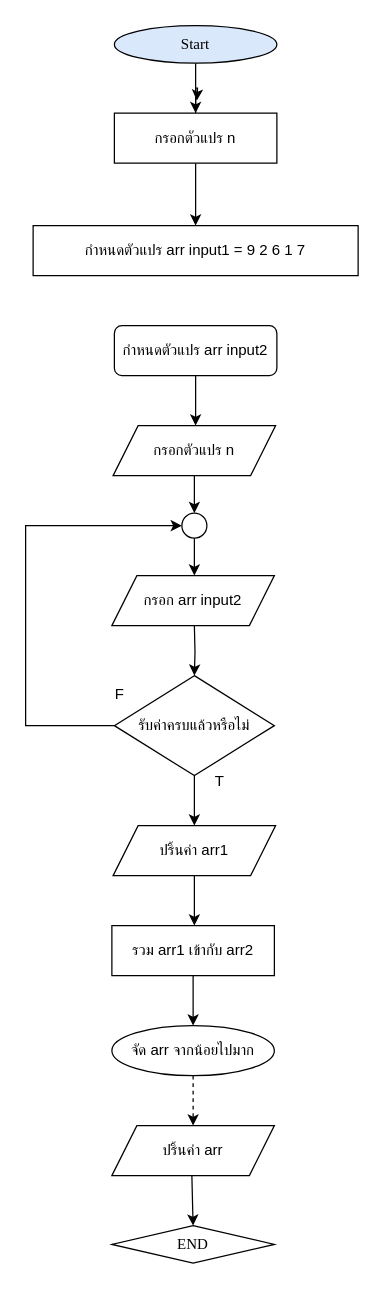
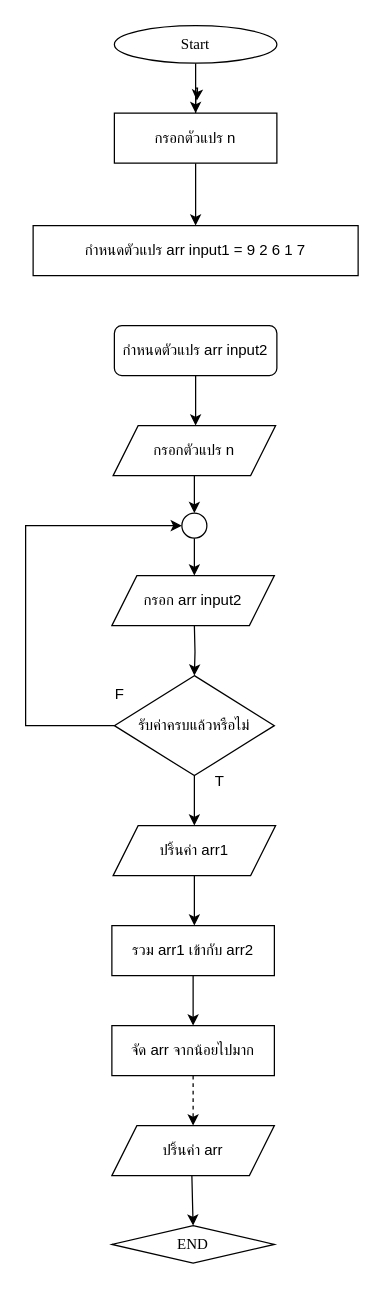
- <mxCell id="16" value="&lt;font data-font-src=&quot;https://fonts.googleapis.com/css?family=Sarabun&quot; face=&quot;Sarabun&quot;&gt;Start&lt;/font&gt;" style="ellipse;whiteSpace=wrap;html=1;fillColor=#dae8fc;" vertex="1" parent="1"><mxGeometry x="91" y="20" width="130" height="30" as="geometry" /></mxCell>
+ <mxCell id="16" value="&lt;font data-font-src=&quot;https://fonts.googleapis.com/css?family=Sarabun&quot; face=&quot;Sarabun&quot;&gt;Start&lt;/font&gt;" style="ellipse;whiteSpace=wrap;html=1;" vertex="1" parent="1"><mxGeometry x="91" y="20" width="130" height="30" as="geometry" /></mxCell>
- <mxCell id="14" value="จัด arr จากน้อยไปมาก" style="ellipse;whiteSpace=wrap;html=1;" vertex="1" parent="1"><mxGeometry x="89" y="820" width="130" height="40" as="geometry" /></mxCell>
+ <mxCell id="14" value="จัด arr จากน้อยไปมาก" style="rounded=0;whiteSpace=wrap;html=1;" vertex="1" parent="1"><mxGeometry x="89" y="820" width="130" height="40" as="geometry" /></mxCell>
